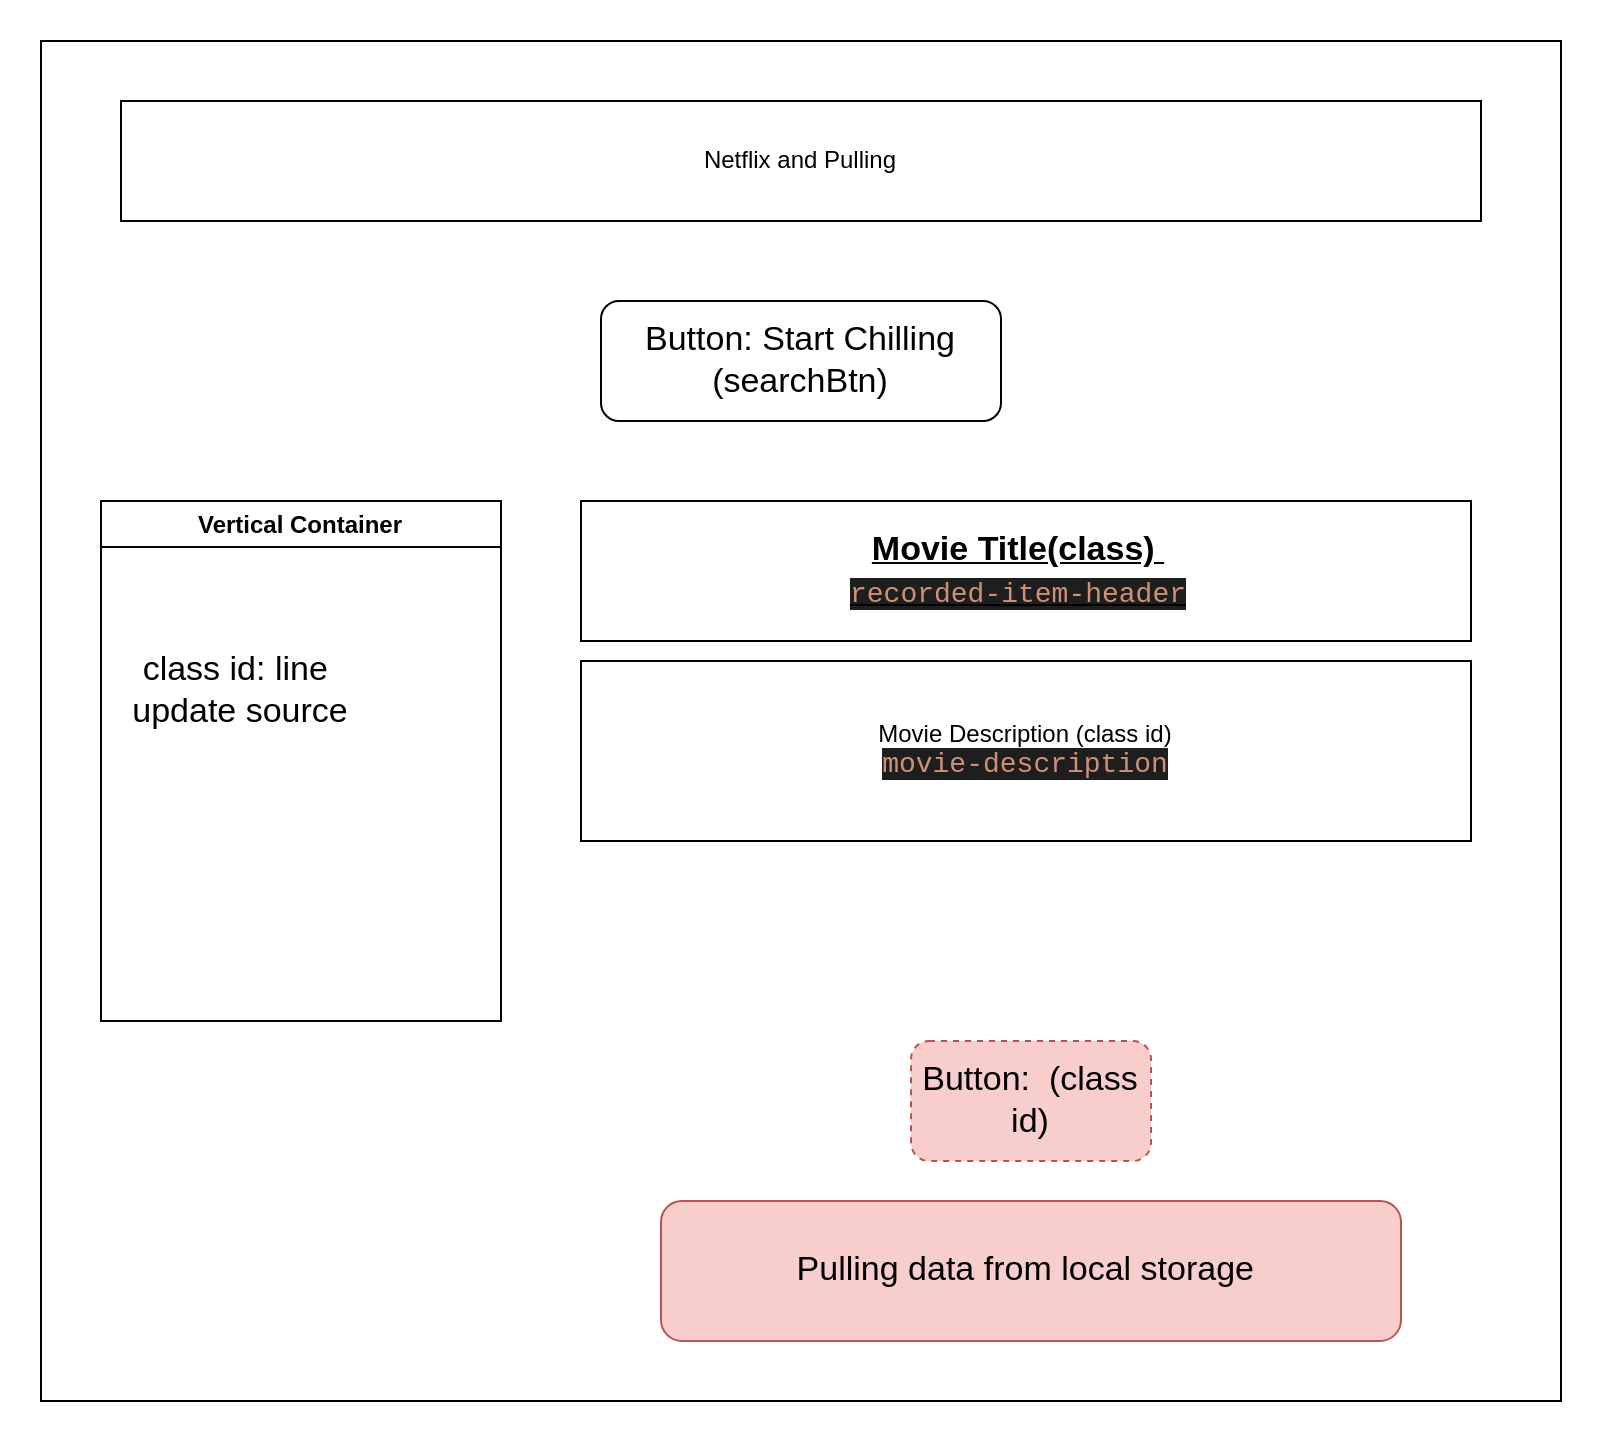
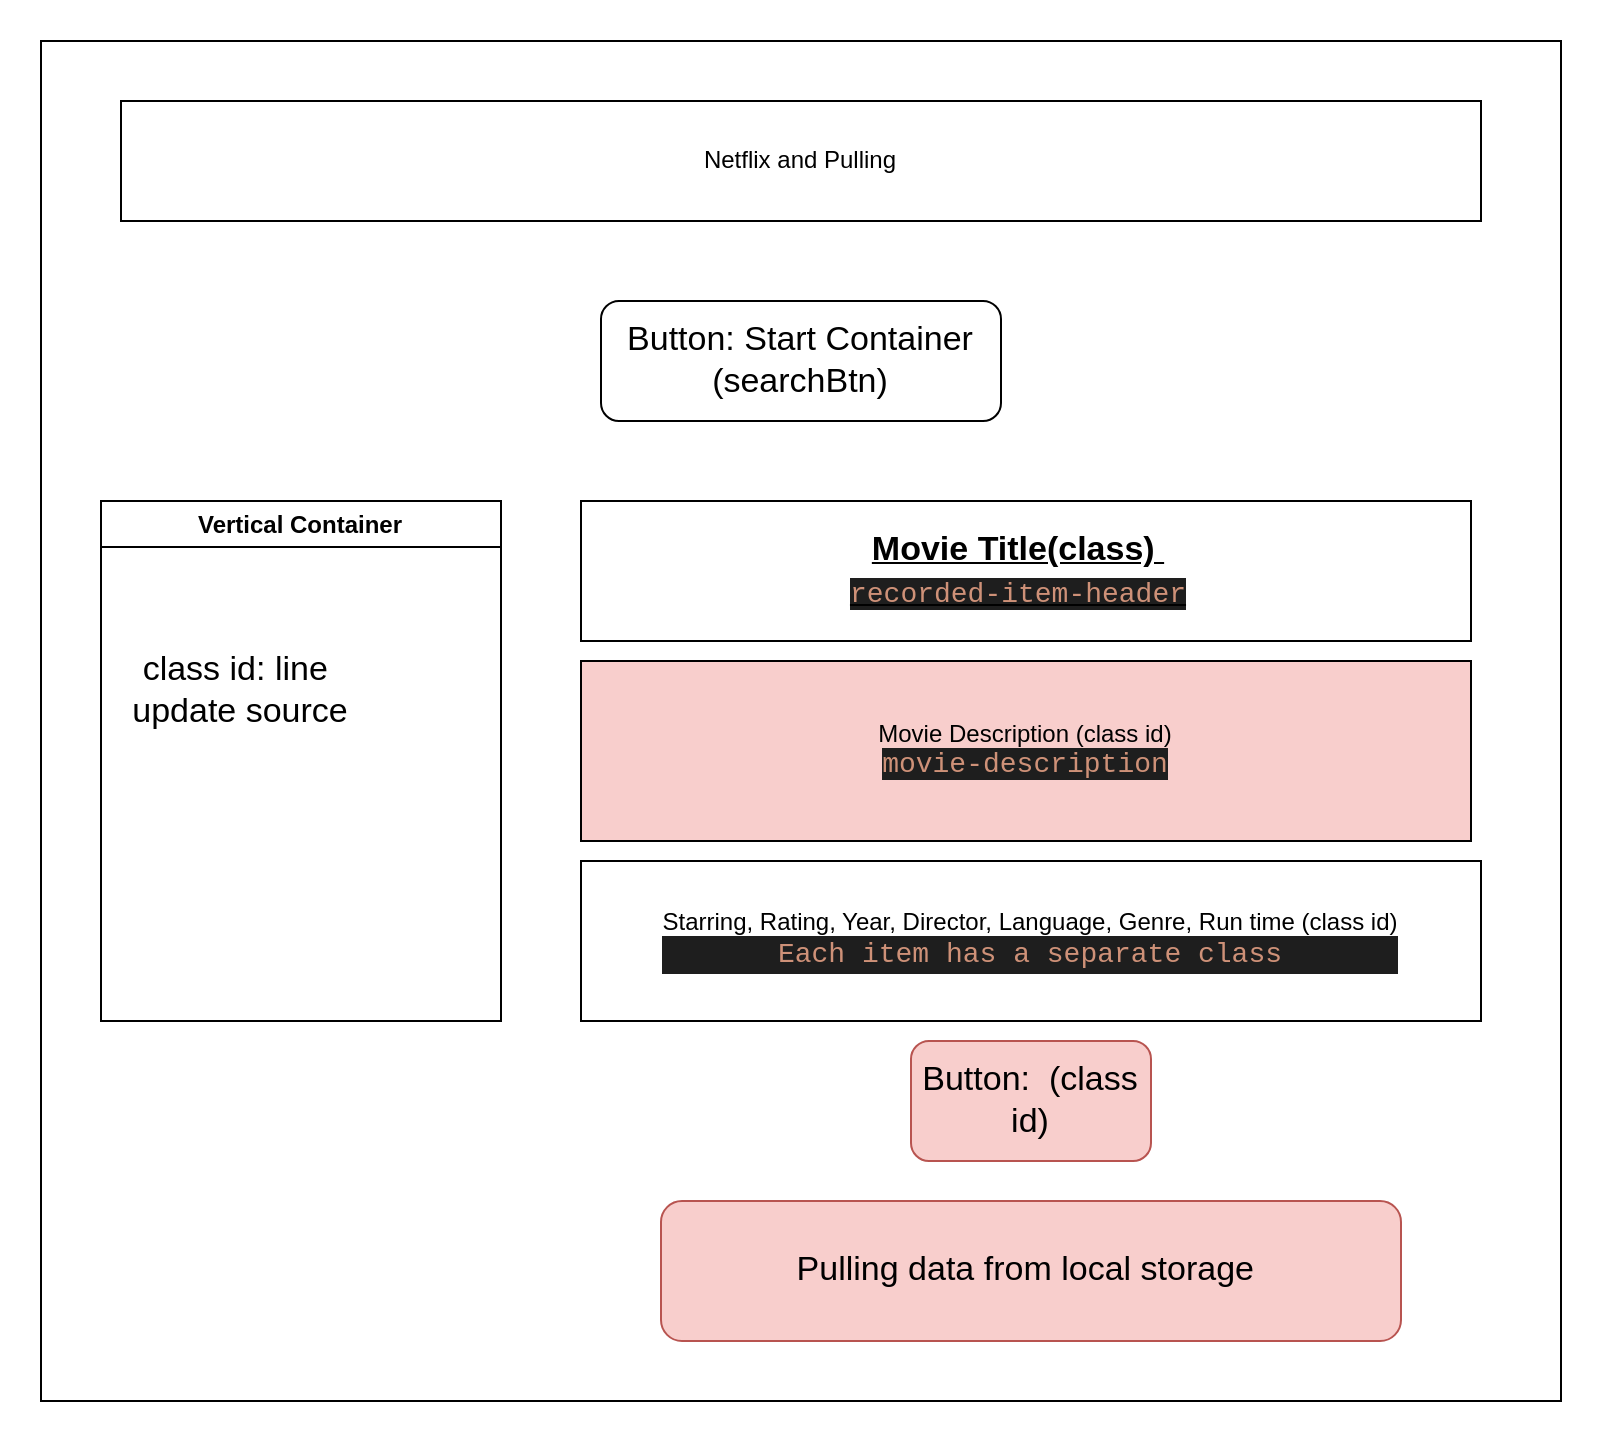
- <mxCell id="10" value="Button: Start Chilling&lt;br&gt;(searchBtn)" style="rounded=1;whiteSpace=wrap;html=1;fontSize=17;" vertex="1" parent="1"><mxGeometry x="300" y="150" width="200" height="60" as="geometry" /></mxCell>
+ <mxCell id="10" value="Button: Start Container&lt;br&gt;(searchBtn)" style="rounded=1;whiteSpace=wrap;html=1;fontSize=17;" vertex="1" parent="1"><mxGeometry x="300" y="150" width="200" height="60" as="geometry" /></mxCell>
- <mxCell id="5" value="Movie Description (class id)&lt;br&gt;&lt;span style=&quot;color: rgb(206 , 145 , 120) ; background-color: rgb(30 , 30 , 30) ; font-family: &amp;#34;consolas&amp;#34; , &amp;#34;courier new&amp;#34; , monospace ; font-size: 14px&quot;&gt;movie-description&lt;/span&gt;" style="rounded=0;whiteSpace=wrap;html=1;" vertex="1" parent="1"><mxGeometry x="290" y="330" width="445" height="90" as="geometry" /></mxCell>
+ <mxCell id="5" value="Movie Description (class id)&lt;br&gt;&lt;span style=&quot;color: rgb(206 , 145 , 120) ; background-color: rgb(30 , 30 , 30) ; font-family: &amp;#34;consolas&amp;#34; , &amp;#34;courier new&amp;#34; , monospace ; font-size: 14px&quot;&gt;movie-description&lt;/span&gt;" style="rounded=0;whiteSpace=wrap;html=1;fillColor=#f8cecc;" vertex="1" parent="1"><mxGeometry x="290" y="330" width="445" height="90" as="geometry" /></mxCell>
+ <mxCell id="7" value="Starring, Rating, Year, Director, Language, Genre, Run time (class id)&lt;br&gt;&lt;div style=&quot;background-color: rgb(30 , 30 , 30) ; font-family: &amp;#34;consolas&amp;#34; , &amp;#34;courier new&amp;#34; , monospace ; font-size: 14px ; line-height: 19px&quot;&gt;&lt;font color=&quot;#ce9178&quot;&gt;Each item has a separate class&lt;/font&gt;&lt;/div&gt;" style="rounded=0;whiteSpace=wrap;html=1;" vertex="1" parent="1"><mxGeometry x="290" y="430" width="450" height="80" as="geometry" /></mxCell>
- <mxCell id="11" value="Button:&amp;nbsp; (class id)" style="rounded=1;whiteSpace=wrap;html=1;fontSize=17;align=center;fillColor=#f8cecc;strokeColor=#b85450;dashed=1;" vertex="1" parent="1"><mxGeometry x="455" y="520" width="120" height="60" as="geometry" /></mxCell>
+ <mxCell id="11" value="Button:&amp;nbsp; (class id)" style="rounded=1;whiteSpace=wrap;html=1;fontSize=17;align=center;fillColor=#f8cecc;strokeColor=#b85450;" vertex="1" parent="1"><mxGeometry x="455" y="520" width="120" height="60" as="geometry" /></mxCell>
